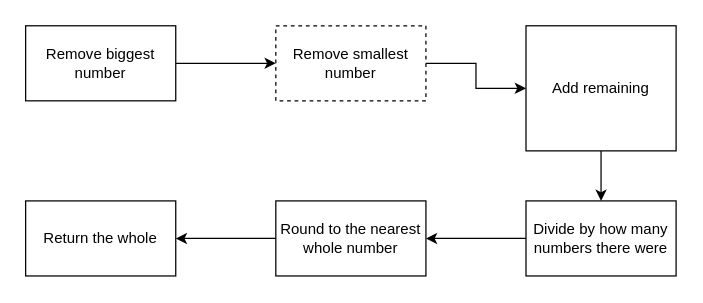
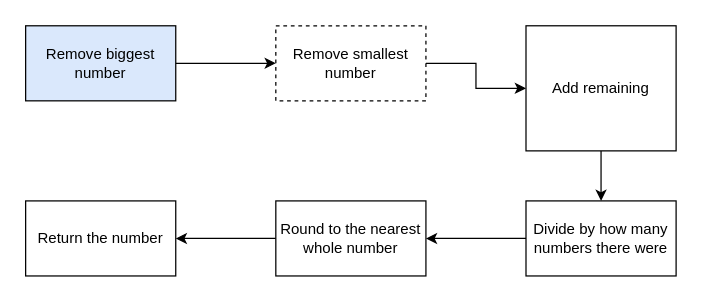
- <mxCell id="3" value="Remove biggest number" style="rounded=0;whiteSpace=wrap;html=1;" vertex="1" parent="1"><mxGeometry x="20" y="20" width="120" height="60" as="geometry" /></mxCell>
+ <mxCell id="3" value="Remove biggest number" style="rounded=0;whiteSpace=wrap;html=1;fillColor=#dae8fc;" vertex="1" parent="1"><mxGeometry x="20" y="20" width="120" height="60" as="geometry" /></mxCell>
- <mxCell id="12" value="Return the whole" style="whiteSpace=wrap;html=1;rounded=0;" vertex="1" parent="1"><mxGeometry x="20" y="160" width="120" height="60" as="geometry" /></mxCell>
+ <mxCell id="12" value="Return the number" style="whiteSpace=wrap;html=1;rounded=0;" vertex="1" parent="1"><mxGeometry x="20" y="160" width="120" height="60" as="geometry" /></mxCell>
